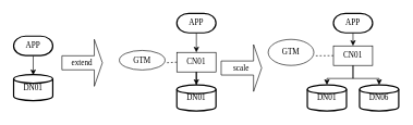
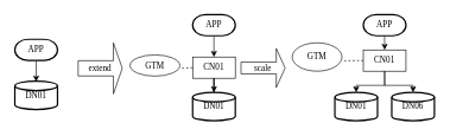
- <mxCell id="21" value="extend" style="shape=singleArrow;whiteSpace=wrap;html=1;hachureGap=4;fontFamily=Architects Daughter;fontSource=https%3A%2F%2Ffonts.googleapis.com%2Fcss%3Ffamily%3DArchitects%2BDaughter;movable=1;resizable=1;rotatable=1;deletable=1;editable=1;locked=0;connectable=1;" parent="1" vertex="1"><mxGeometry x="94" y="60" width="62" height="72" as="geometry" /></mxCell>
+ <mxCell id="21" value="extend" style="shape=singleArrow;whiteSpace=wrap;html=1;hachureGap=4;fontFamily=Architects Daughter;fontSource=https%3A%2F%2Ffonts.googleapis.com%2Fcss%3Ffamily%3DArchitects%2BDaughter;movable=1;resizable=1;rotatable=1;deletable=1;editable=1;locked=0;connectable=1;" parent="1" vertex="1"><mxGeometry x="109" y="60" width="62" height="72" as="geometry" /></mxCell>
- <mxCell id="20" value="scale" style="shape=singleArrow;whiteSpace=wrap;html=1;hachureGap=4;fontFamily=Architects Daughter;fontSource=https%3A%2F%2Ffonts.googleapis.com%2Fcss%3Ffamily%3DArchitects%2BDaughter;movable=1;resizable=1;rotatable=1;deletable=1;editable=1;locked=0;connectable=1;" parent="1" vertex="1"><mxGeometry x="338" y="68" width="62" height="72" as="geometry" /></mxCell>
+ <mxCell id="20" value="scale" style="shape=singleArrow;whiteSpace=wrap;html=1;hachureGap=4;fontFamily=Architects Daughter;fontSource=https%3A%2F%2Ffonts.googleapis.com%2Fcss%3Ffamily%3DArchitects%2BDaughter;movable=1;resizable=1;rotatable=1;deletable=1;editable=1;locked=0;connectable=1;" parent="1" vertex="1"><mxGeometry x="338" y="68" width="62" height="55" as="geometry" /></mxCell>
